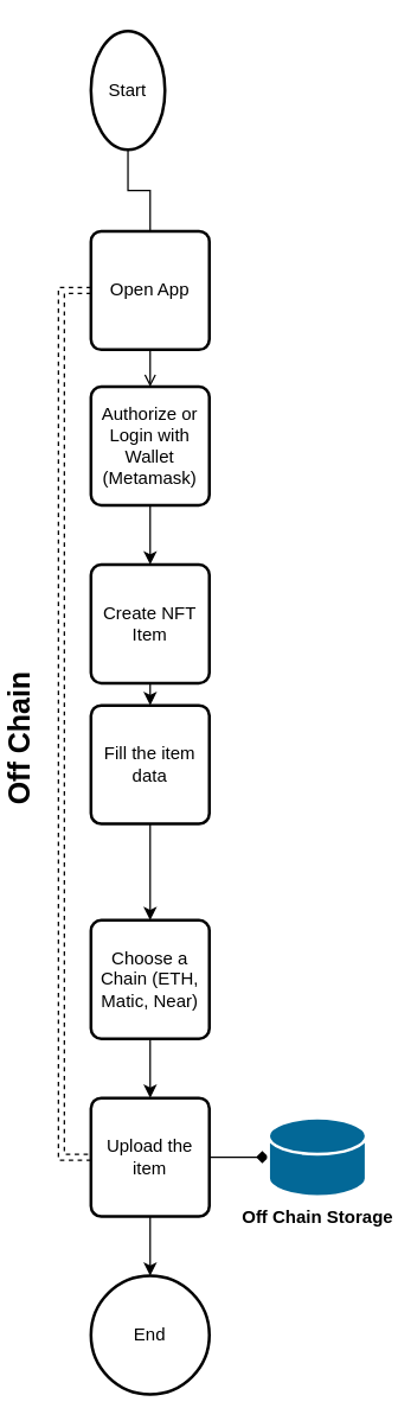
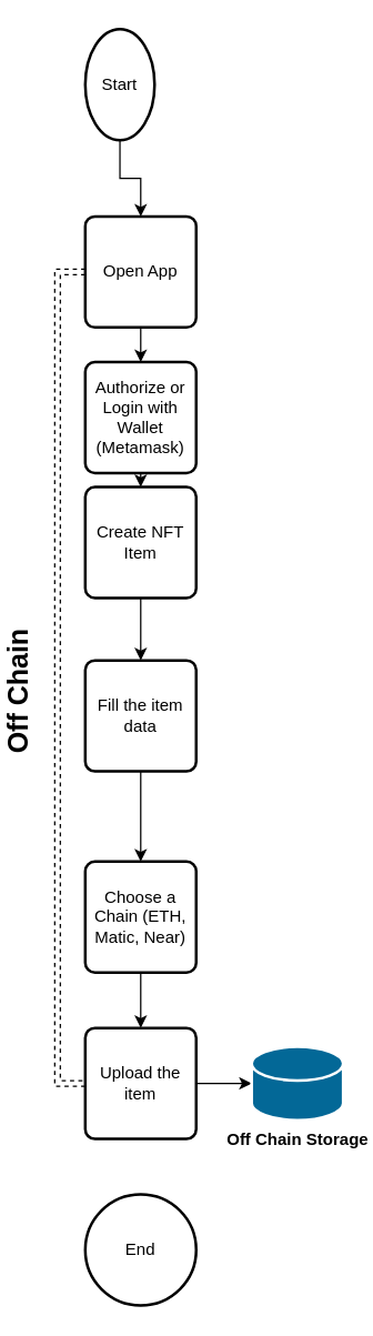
- <mxCell id="2" style="edgeStyle=orthogonalEdgeStyle;rounded=0;orthogonalLoop=1;jettySize=auto;html=1;exitX=0.5;exitY=1;exitDx=0;exitDy=0;exitPerimeter=0;entryX=0.5;entryY=0;entryDx=0;entryDy=0;endArrow=none;" edge="1" parent="1" source="3" target="7"><mxGeometry relative="1" as="geometry" /></mxCell>
+ <mxCell id="2" style="edgeStyle=orthogonalEdgeStyle;rounded=0;orthogonalLoop=1;jettySize=auto;html=1;exitX=0.5;exitY=1;exitDx=0;exitDy=0;exitPerimeter=0;entryX=0.5;entryY=0;entryDx=0;entryDy=0;" edge="1" parent="1" source="3" target="7"><mxGeometry relative="1" as="geometry" /></mxCell>
- <mxCell id="4" style="edgeStyle=orthogonalEdgeStyle;rounded=0;orthogonalLoop=1;jettySize=auto;html=1;exitX=0.5;exitY=1;exitDx=0;exitDy=0;entryX=0.5;entryY=0;entryDx=0;entryDy=0;endArrow=open;" edge="1" parent="1" source="7" target="9"><mxGeometry relative="1" as="geometry" /></mxCell>
+ <mxCell id="4" style="edgeStyle=orthogonalEdgeStyle;rounded=0;orthogonalLoop=1;jettySize=auto;html=1;exitX=0.5;exitY=1;exitDx=0;exitDy=0;entryX=0.5;entryY=0;entryDx=0;entryDy=0;" edge="1" parent="1" source="7" target="9"><mxGeometry relative="1" as="geometry" /></mxCell>
- <mxCell id="11" value="Create NFT Item" style="rounded=1;whiteSpace=wrap;html=1;absoluteArcSize=1;arcSize=14;strokeWidth=2;" vertex="1" parent="1"><mxGeometry x="20" y="380" width="80" height="80" as="geometry" /></mxCell>
+ <mxCell id="11" value="Create NFT Item" style="rounded=1;whiteSpace=wrap;html=1;absoluteArcSize=1;arcSize=14;strokeWidth=2;" vertex="1" parent="1"><mxGeometry x="20" y="350" width="80" height="80" as="geometry" /></mxCell>
- <mxCell id="14" style="edgeStyle=orthogonalEdgeStyle;rounded=0;orthogonalLoop=1;jettySize=auto;html=1;exitX=1;exitY=0.5;exitDx=0;exitDy=0;entryX=0;entryY=0.5;entryDx=0;entryDy=0;entryPerimeter=0;endArrow=diamond;" edge="1" parent="1" source="16" target="17"><mxGeometry relative="1" as="geometry" /></mxCell>
+ <mxCell id="14" style="edgeStyle=orthogonalEdgeStyle;rounded=0;orthogonalLoop=1;jettySize=auto;html=1;exitX=1;exitY=0.5;exitDx=0;exitDy=0;entryX=0;entryY=0.5;entryDx=0;entryDy=0;entryPerimeter=0;" edge="1" parent="1" source="16" target="17"><mxGeometry relative="1" as="geometry" /></mxCell>
- <mxCell id="15" style="edgeStyle=orthogonalEdgeStyle;rounded=0;orthogonalLoop=1;jettySize=auto;html=1;exitX=0.5;exitY=1;exitDx=0;exitDy=0;entryX=0.5;entryY=0;entryDx=0;entryDy=0;entryPerimeter=0;" edge="1" parent="1" source="16" target="20"><mxGeometry relative="1" as="geometry" /></mxCell>
